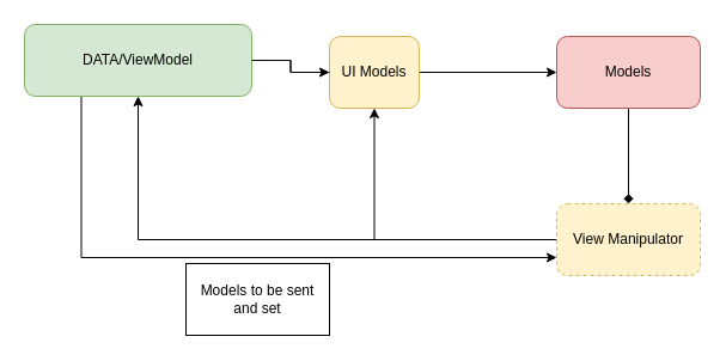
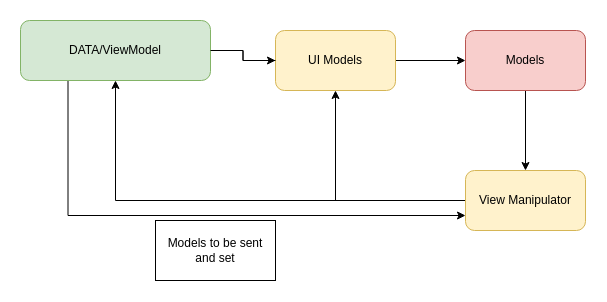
- <mxCell id="11" value="UI Models" style="whiteSpace=wrap;html=1;rounded=1;fillColor=#fff2cc;strokeColor=#d6b656;" vertex="1" parent="1"><mxGeometry x="275" y="30" width="75" height="60" as="geometry" /></mxCell>
+ <mxCell id="11" value="UI Models" style="whiteSpace=wrap;html=1;rounded=1;fillColor=#fff2cc;strokeColor=#d6b656;" vertex="1" parent="1"><mxGeometry x="275" y="30" width="120" height="60" as="geometry" /></mxCell>
- <mxCell id="6" value="" style="edgeStyle=orthogonalEdgeStyle;rounded=0;orthogonalLoop=1;jettySize=auto;html=1;endArrow=diamond;" edge="1" parent="1" source="7" target="10"><mxGeometry relative="1" as="geometry" /></mxCell>
+ <mxCell id="6" value="" style="edgeStyle=orthogonalEdgeStyle;rounded=0;orthogonalLoop=1;jettySize=auto;html=1;" edge="1" parent="1" source="7" target="10"><mxGeometry relative="1" as="geometry" /></mxCell>
- <mxCell id="10" value="View Manipulator" style="whiteSpace=wrap;html=1;rounded=1;fillColor=#fff2cc;strokeColor=#d6b656;dashed=1;" vertex="1" parent="1"><mxGeometry x="465" y="170" width="120" height="60" as="geometry" /></mxCell>
+ <mxCell id="10" value="View Manipulator" style="whiteSpace=wrap;html=1;rounded=1;fillColor=#fff2cc;strokeColor=#d6b656;" vertex="1" parent="1"><mxGeometry x="465" y="170" width="120" height="60" as="geometry" /></mxCell>
